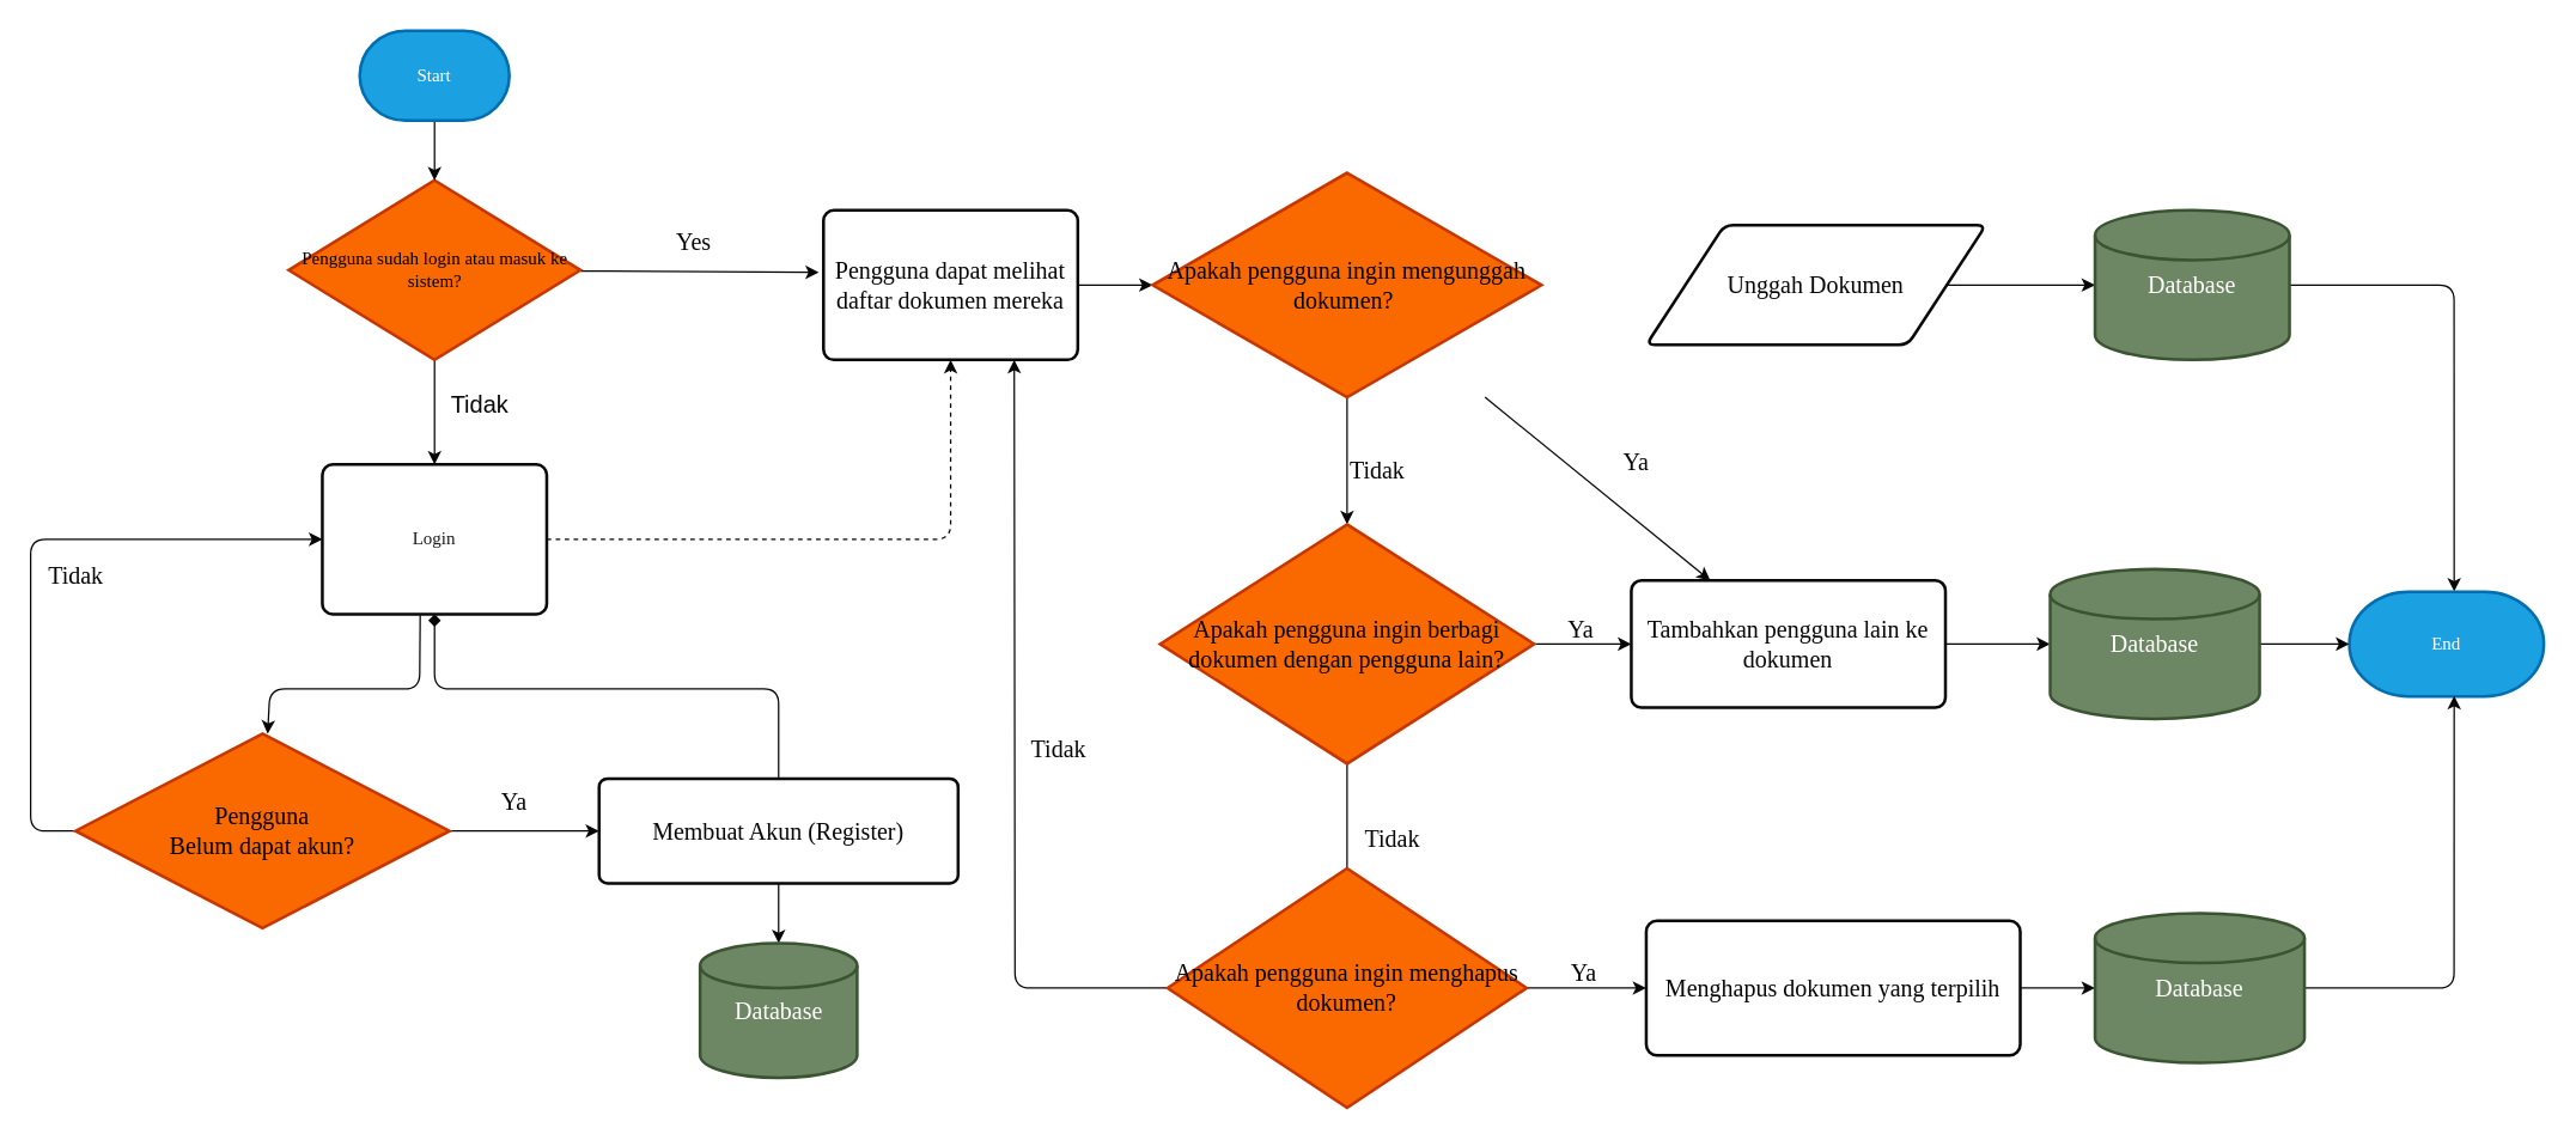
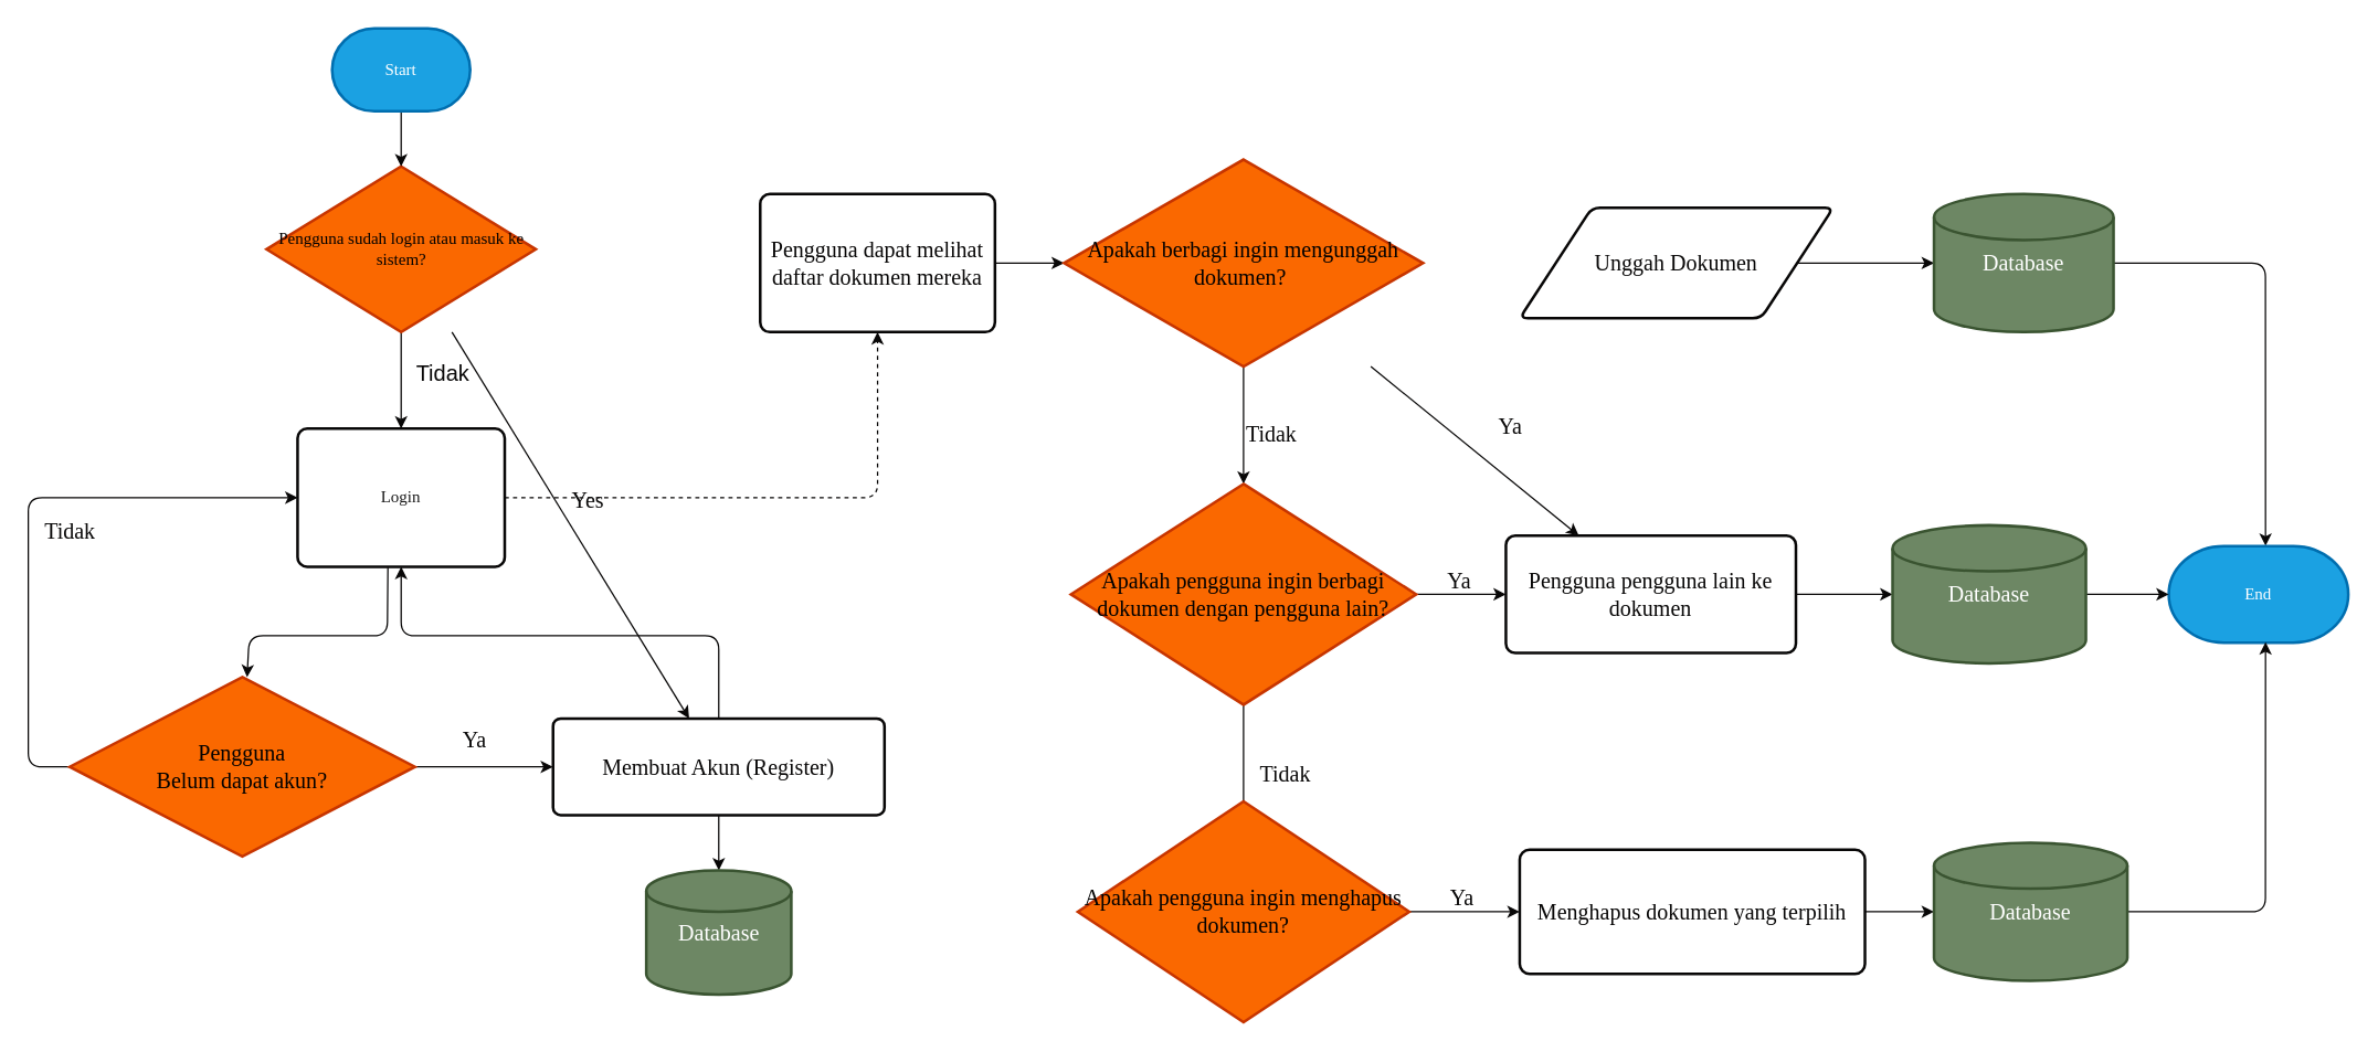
- <mxCell id="3" value="Yes" style="edgeStyle=none;html=1;labelBackgroundColor=none;strokeColor=#080707;fontFamily=Verdana;fontSize=16;fontColor=#080707;entryX=-0.018;entryY=0.415;entryDx=0;entryDy=0;entryPerimeter=0;" edge="1" parent="1" source="4" target="18"><mxGeometry x="-0.057" y="20" relative="1" as="geometry"><mxPoint x="520" y="180" as="targetPoint" /><mxPoint as="offset" /></mxGeometry></mxCell>
+ <mxCell id="3" value="Yes" style="edgeStyle=none;html=1;labelBackgroundColor=none;strokeColor=#080707;fontFamily=Verdana;fontSize=16;fontColor=#080707;" edge="1" parent="1" source="4" target="15"><mxGeometry x="-0.057" y="20" relative="1" as="geometry"><mxPoint x="520" y="180" as="targetPoint" /><mxPoint as="offset" /></mxGeometry></mxCell>
- <mxCell id="21" value="Apakah pengguna ingin mengunggah dokumen?&amp;nbsp;" style="strokeWidth=2;html=1;shape=mxgraph.flowchart.decision;whiteSpace=wrap;strokeColor=#C73500;fontFamily=Verdana;fontSize=16;fontColor=#000000;fillColor=#fa6800;" vertex="1" parent="1"><mxGeometry x="770" y="115" width="260" height="150" as="geometry" /></mxCell>
+ <mxCell id="21" value="Apakah berbagi ingin mengunggah dokumen?&amp;nbsp;" style="strokeWidth=2;html=1;shape=mxgraph.flowchart.decision;whiteSpace=wrap;strokeColor=#C73500;fontFamily=Verdana;fontSize=16;fontColor=#000000;fillColor=#fa6800;" vertex="1" parent="1"><mxGeometry x="770" y="115" width="260" height="150" as="geometry" /></mxCell>
- <mxCell id="14" style="edgeStyle=none;html=1;labelBackgroundColor=none;strokeColor=#080707;fontFamily=Verdana;fontSize=16;fontColor=#080707;entryX=0.5;entryY=1;entryDx=0;entryDy=0;endArrow=diamond;" edge="1" parent="1" source="15" target="9"><mxGeometry relative="1" as="geometry"><mxPoint x="190" y="420" as="targetPoint" /><Array as="points"><mxPoint x="520" y="460" /><mxPoint x="290" y="460" /></Array></mxGeometry></mxCell>
+ <mxCell id="14" style="edgeStyle=none;html=1;labelBackgroundColor=none;strokeColor=#080707;fontFamily=Verdana;fontSize=16;fontColor=#080707;entryX=0.5;entryY=1;entryDx=0;entryDy=0;" edge="1" parent="1" source="15" target="9"><mxGeometry relative="1" as="geometry"><mxPoint x="190" y="420" as="targetPoint" /><Array as="points"><mxPoint x="520" y="460" /><mxPoint x="290" y="460" /></Array></mxGeometry></mxCell>
- <mxCell id="34" value="Tambahkan pengguna lain ke dokumen" style="shape=predefinedProcess;whiteSpace=wrap;html=1;dx=15;dy=15;rounded=1;arcSize=8;strokeWidth=2;strokeColor=#080707;fontFamily=Verdana;fontSize=16;fontColor=#080707;fillColor=none;" vertex="1" parent="1"><mxGeometry x="1090" y="387.5" width="210" height="85" as="geometry" /></mxCell>
+ <mxCell id="34" value="Pengguna pengguna lain ke dokumen" style="shape=predefinedProcess;whiteSpace=wrap;html=1;dx=15;dy=15;rounded=1;arcSize=8;strokeWidth=2;strokeColor=#080707;fontFamily=Verdana;fontSize=16;fontColor=#080707;fillColor=none;" vertex="1" parent="1"><mxGeometry x="1090" y="387.5" width="210" height="85" as="geometry" /></mxCell>
- <mxCell id="25" value="Tidak" style="edgeStyle=none;html=1;entryX=0.75;entryY=1;entryDx=0;entryDy=0;labelBackgroundColor=none;strokeColor=#080707;fontFamily=Verdana;fontSize=16;fontColor=#080707;" edge="1" parent="1" source="27" target="18"><mxGeometry x="0.004" y="-29" relative="1" as="geometry"><Array as="points"><mxPoint x="678" y="660" /></Array><mxPoint as="offset" /></mxGeometry></mxCell>
